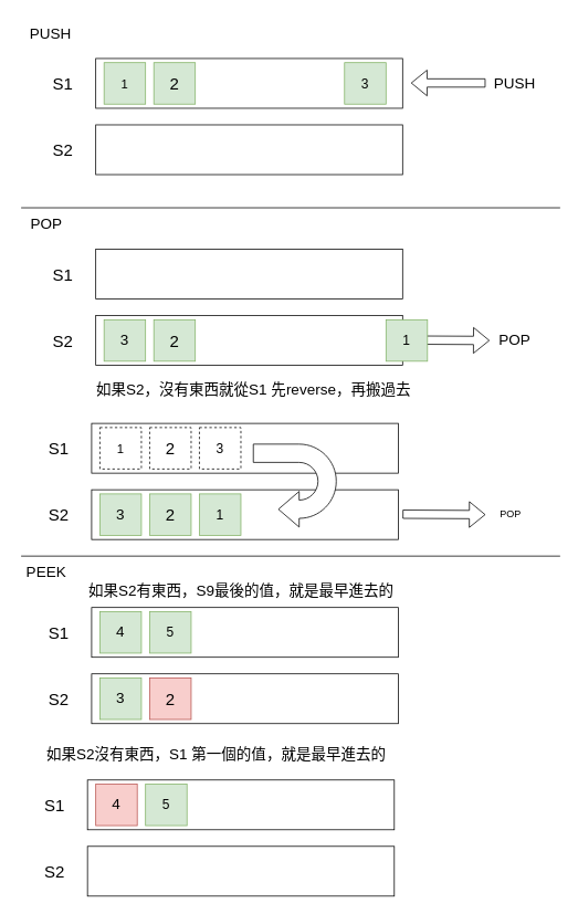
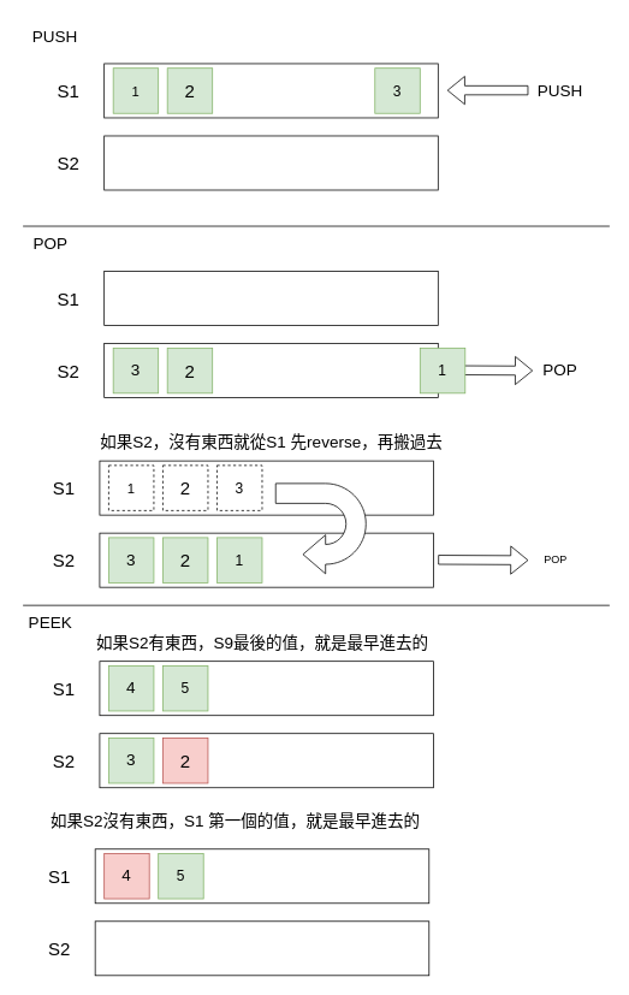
- <mxCell id="29" value="&lt;font style=&quot;font-size: 18px;&quot;&gt;如果S2，沒有東西就從S1 先reverse，再搬過去&lt;br&gt;&lt;/font&gt;" style="text;html=1;align=center;verticalAlign=middle;resizable=0;points=[];autosize=1;strokeColor=none;fillColor=none;" vertex="1" parent="1"><mxGeometry x="105" y="450" width="400" height="40" as="geometry" /></mxCell>
+ <mxCell id="29" value="&lt;font style=&quot;font-size: 18px;&quot;&gt;如果S2，沒有東西就從S1 先reverse，再搬過去&lt;br&gt;&lt;/font&gt;" style="text;html=1;align=center;verticalAlign=middle;resizable=0;points=[];autosize=1;strokeColor=none;fillColor=none;" vertex="1" parent="1"><mxGeometry x="100" y="470" width="400" height="40" as="geometry" /></mxCell>
